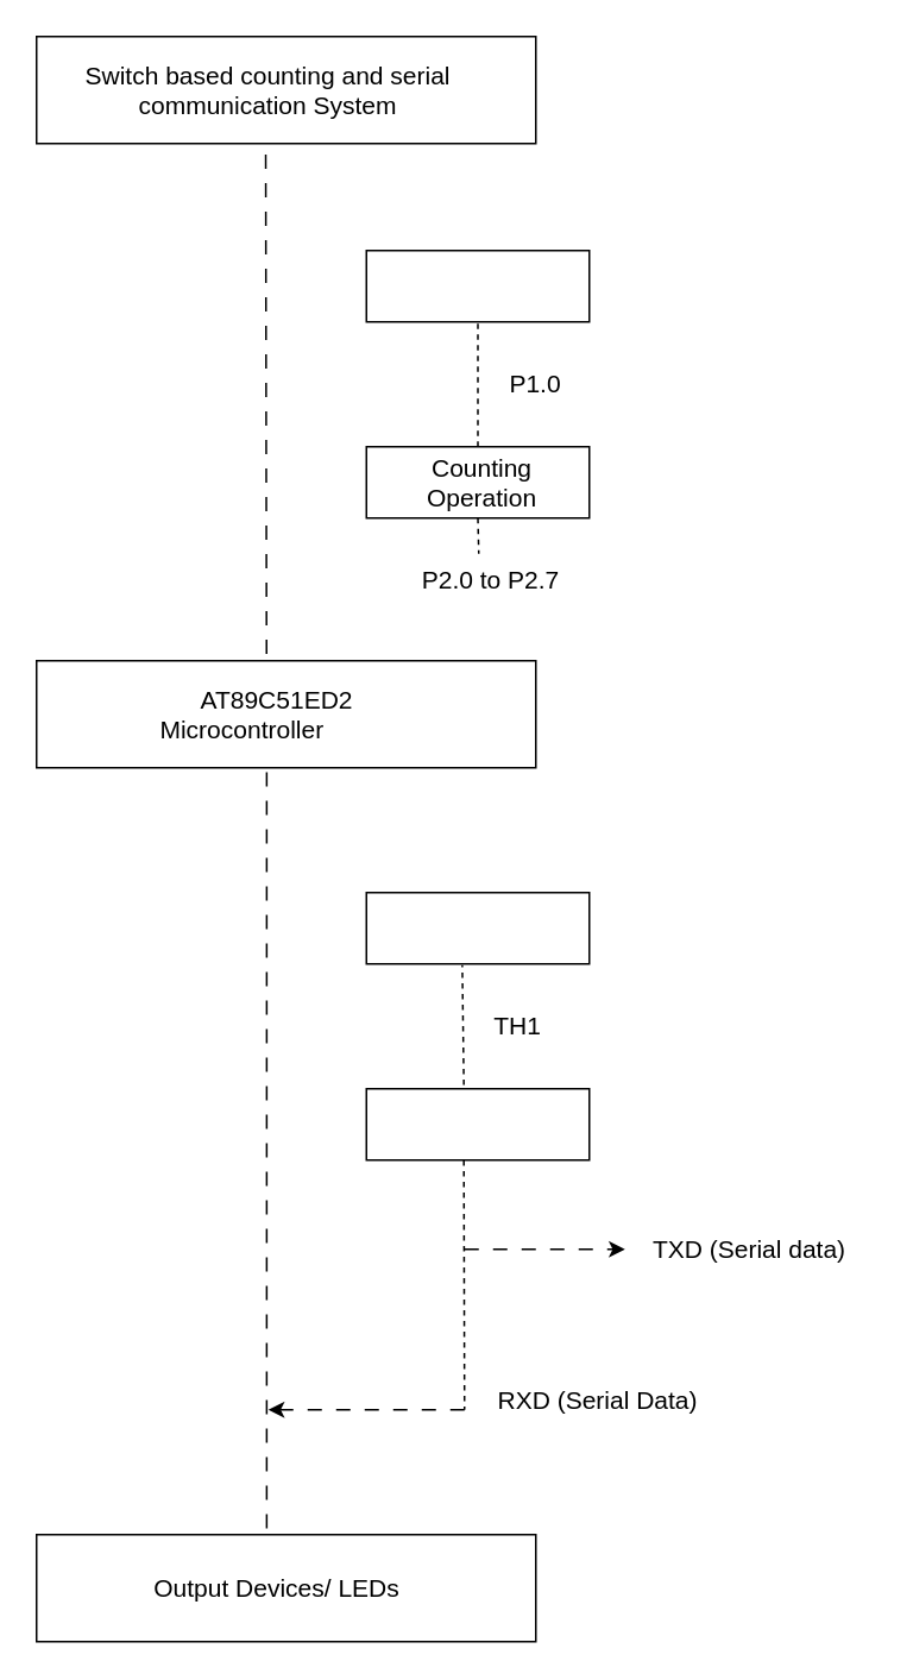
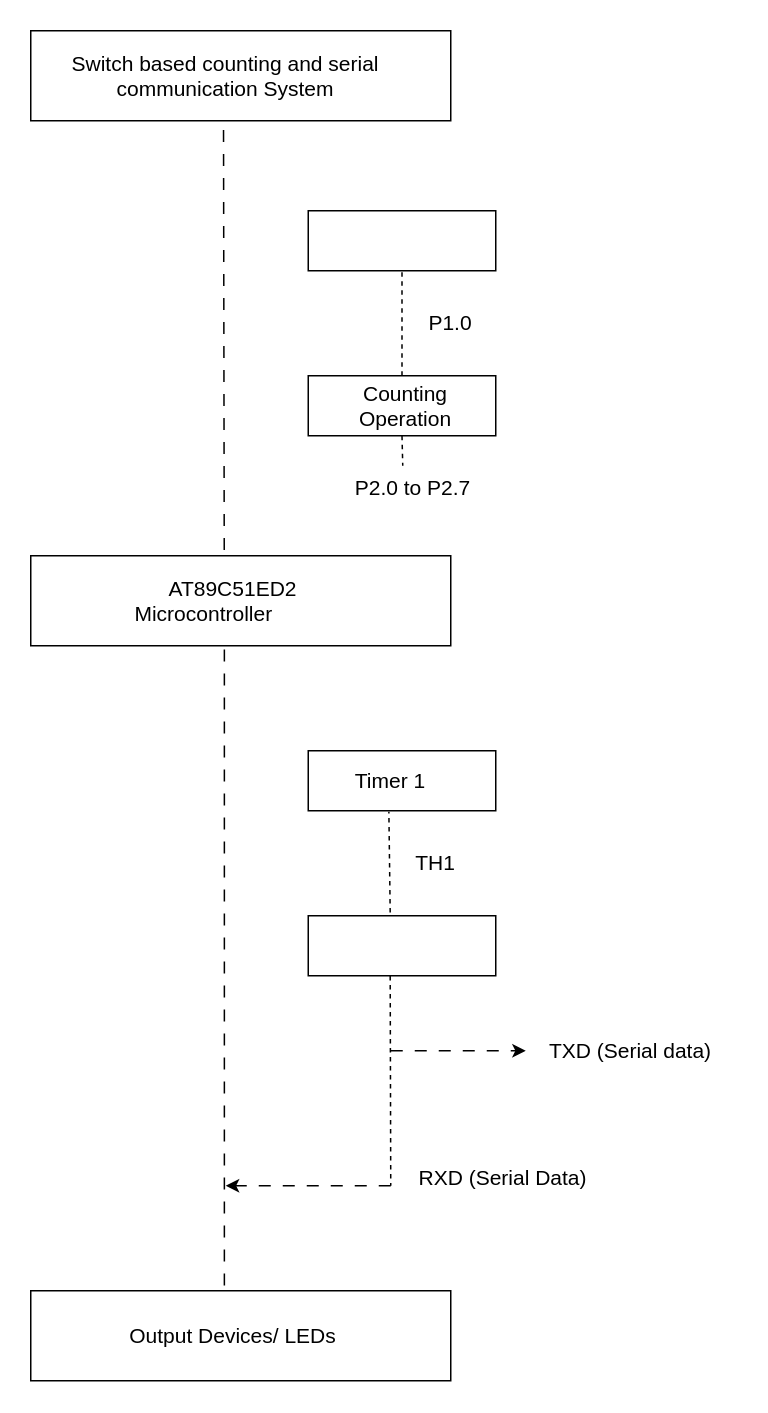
+ <mxCell id="13" value="&lt;font style=&quot;font-size: 14px;&quot;&gt;Timer 1&lt;/font&gt;" style="text;html=1;strokeColor=none;fillColor=none;align=center;verticalAlign=middle;whiteSpace=wrap;rounded=0;" vertex="1" parent="1"><mxGeometry x="230" y="505" width="60" height="30" as="geometry" /></mxCell>
